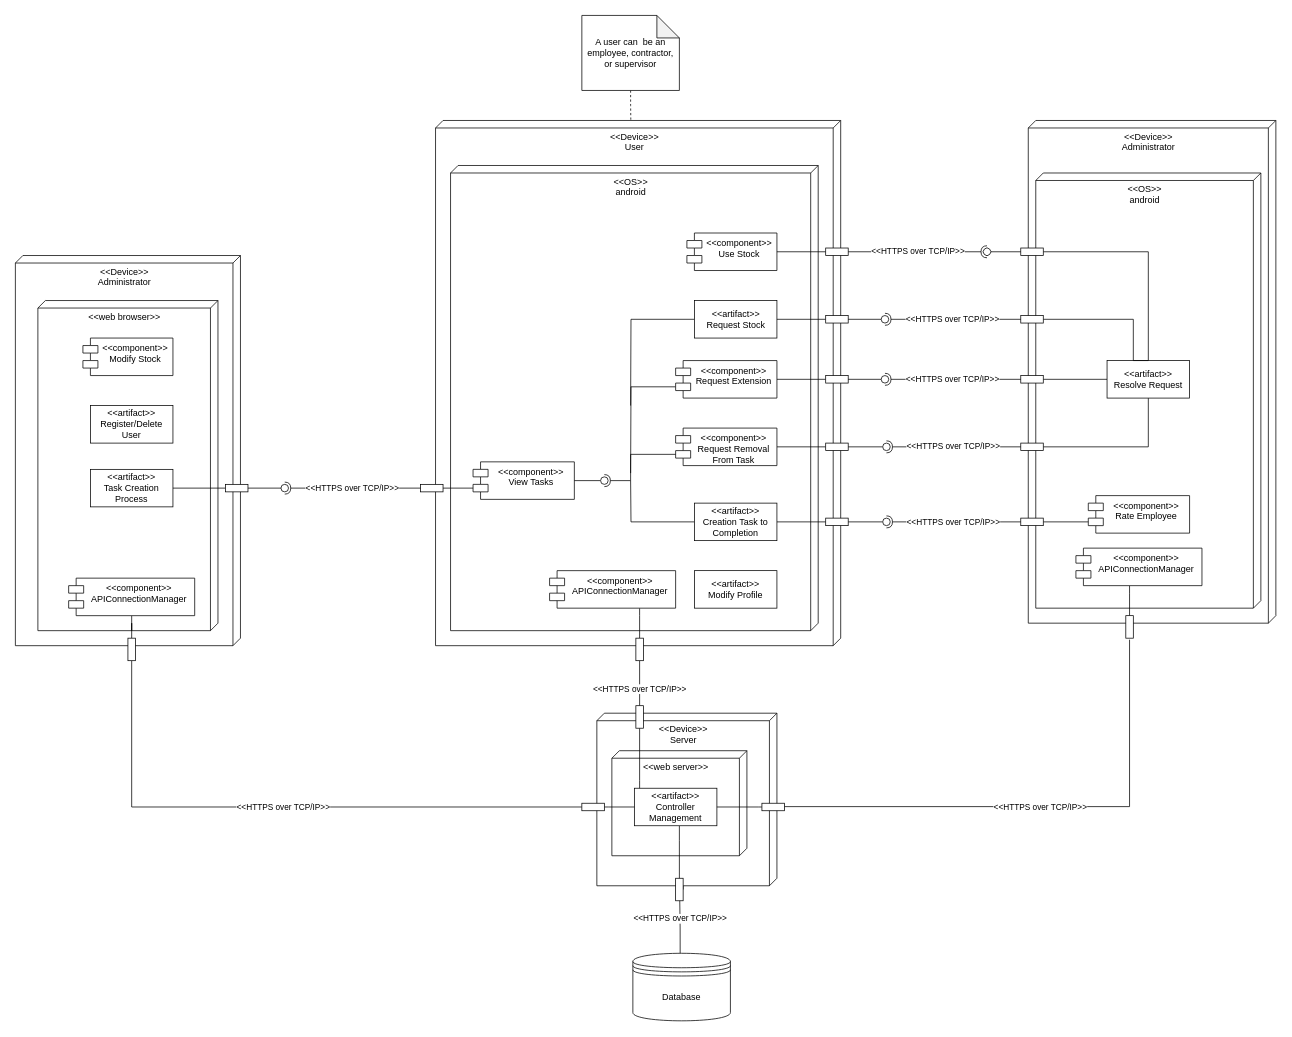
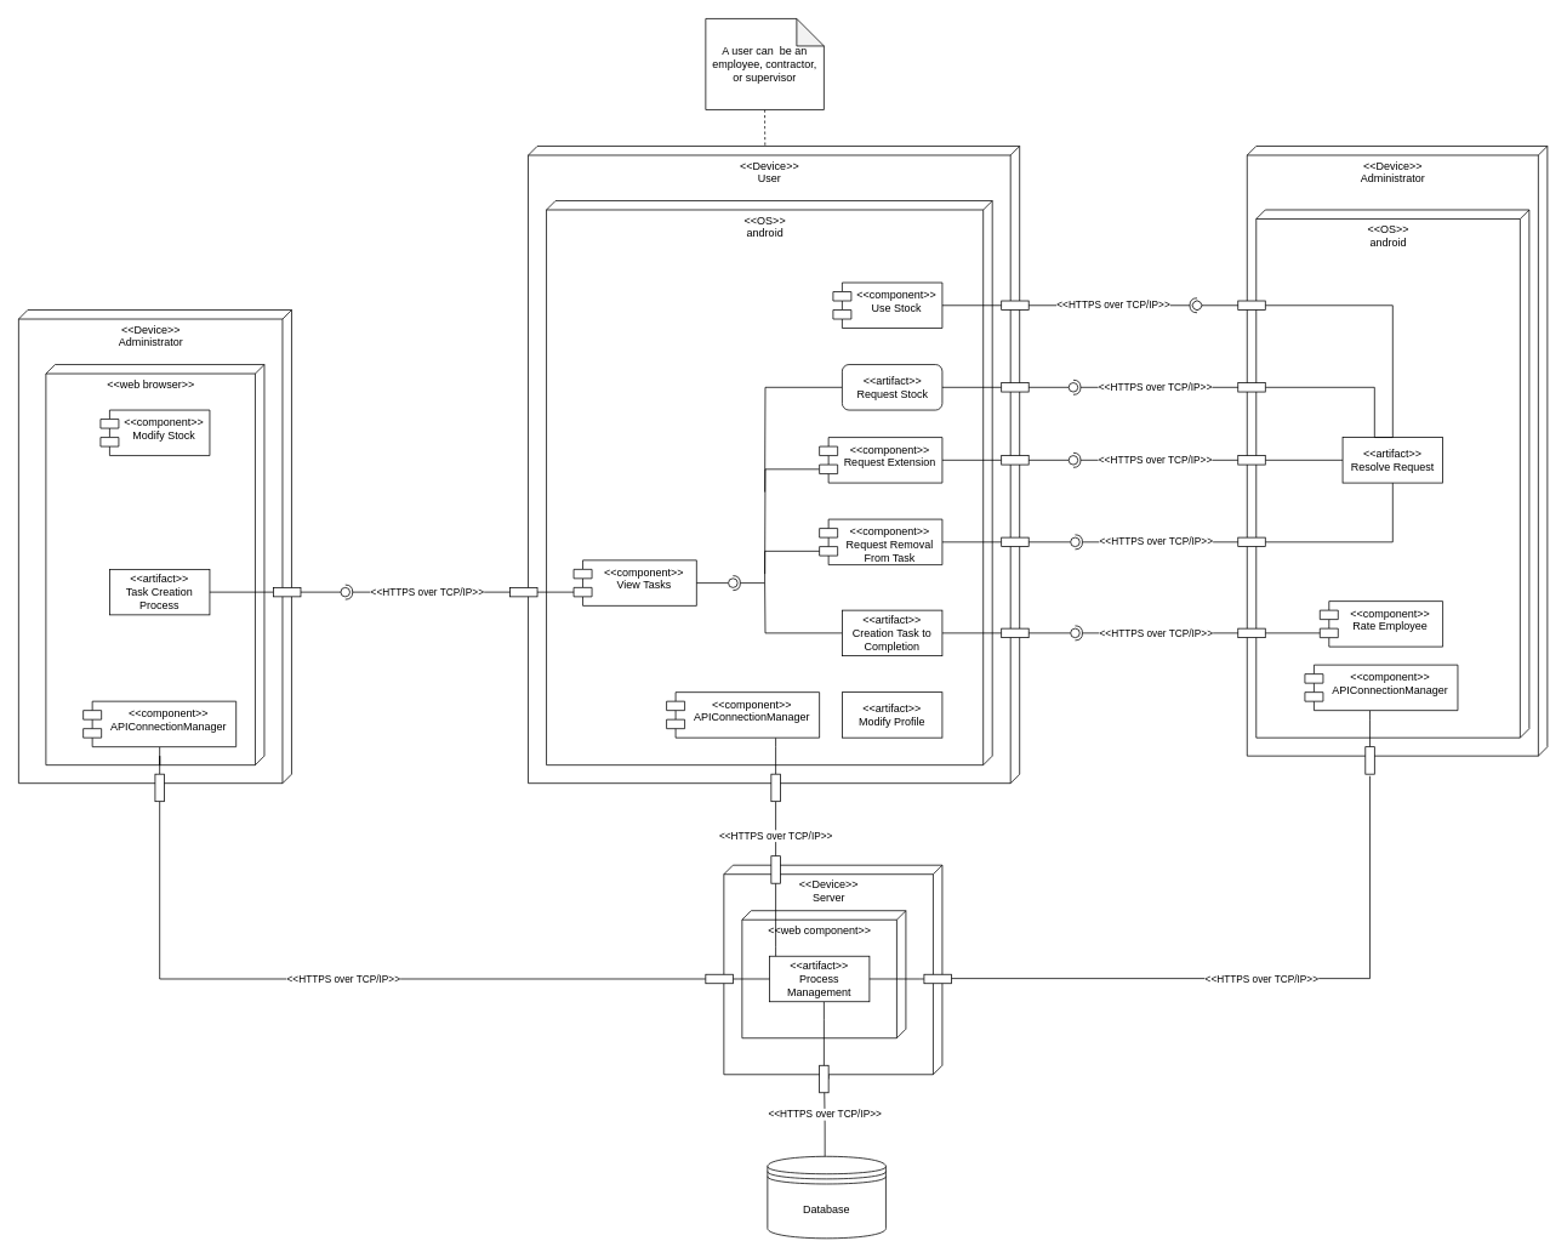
- <mxCell id="10" value="&amp;lt;&amp;lt;artifact&amp;gt;&amp;gt;&lt;br&gt;Request Stock" style="html=1;" parent="1" vertex="1"><mxGeometry x="925" y="400" width="110" height="50" as="geometry" /></mxCell>
+ <mxCell id="10" value="&amp;lt;&amp;lt;artifact&amp;gt;&amp;gt;&lt;br&gt;Request Stock" style="html=1;rounded=1;" parent="1" vertex="1"><mxGeometry x="925" y="400" width="110" height="50" as="geometry" /></mxCell>
- <mxCell id="46" value="&amp;lt;&amp;lt;artifact&amp;gt;&amp;gt;&lt;br&gt;Register/Delete User" style="html=1;whiteSpace=wrap;" parent="1" vertex="1"><mxGeometry x="120" y="540" width="110" height="50" as="geometry" /></mxCell>
- <mxCell id="86" value="&amp;lt;&amp;lt;web server&amp;gt;&amp;gt;" style="verticalAlign=top;align=center;spacingTop=8;spacingLeft=2;spacingRight=12;shape=cube;size=10;direction=south;fontStyle=0;html=1;" parent="1" vertex="1"><mxGeometry x="815" y="1000" width="180" height="140" as="geometry" /></mxCell>
+ <mxCell id="86" value="&amp;lt;&amp;lt;web component&amp;gt;&amp;gt;" style="verticalAlign=top;align=center;spacingTop=8;spacingLeft=2;spacingRight=12;shape=cube;size=10;direction=south;fontStyle=0;html=1;" parent="1" vertex="1"><mxGeometry x="815" y="1000" width="180" height="140" as="geometry" /></mxCell>
- <mxCell id="88" value="&amp;lt;&amp;lt;artifact&amp;gt;&amp;gt;&lt;br&gt;Controller Management" style="html=1;whiteSpace=wrap;" parent="1" vertex="1"><mxGeometry x="845" y="1050" width="110" height="50" as="geometry" /></mxCell>
+ <mxCell id="88" value="&amp;lt;&amp;lt;artifact&amp;gt;&amp;gt;&lt;br&gt;Process Management" style="html=1;whiteSpace=wrap;" parent="1" vertex="1"><mxGeometry x="845" y="1050" width="110" height="50" as="geometry" /></mxCell>
